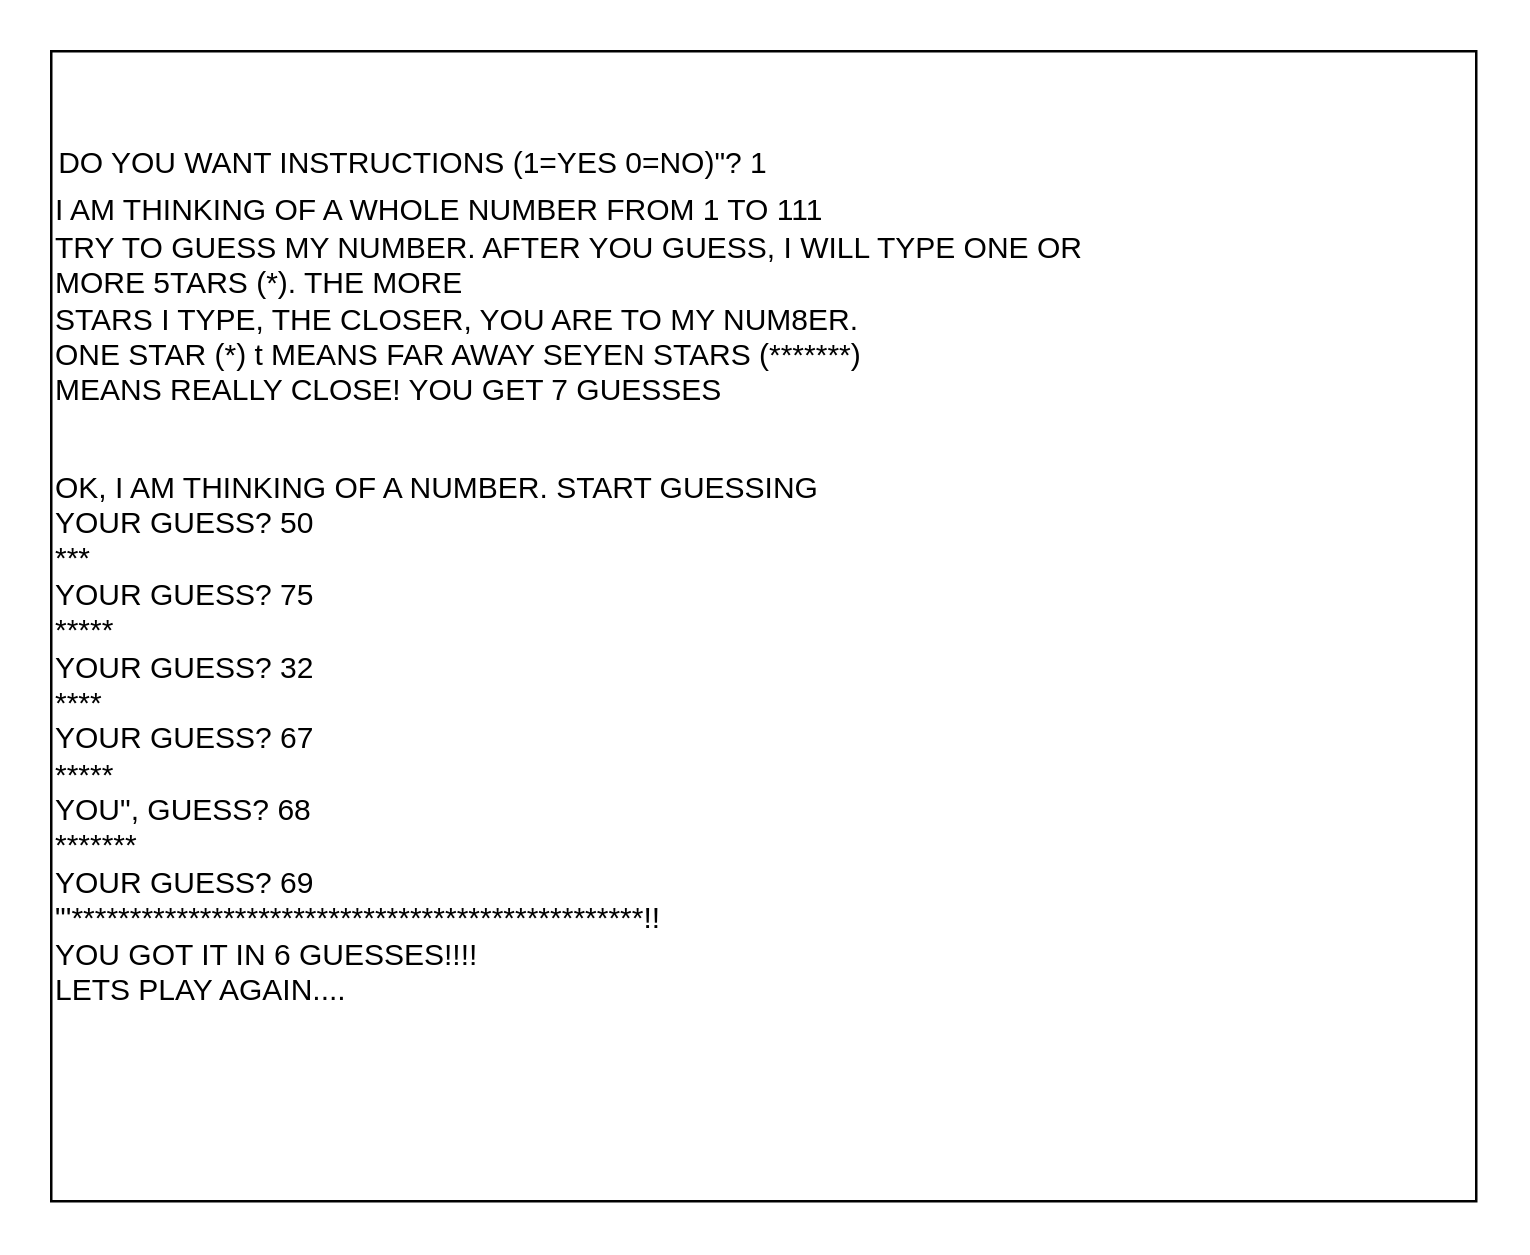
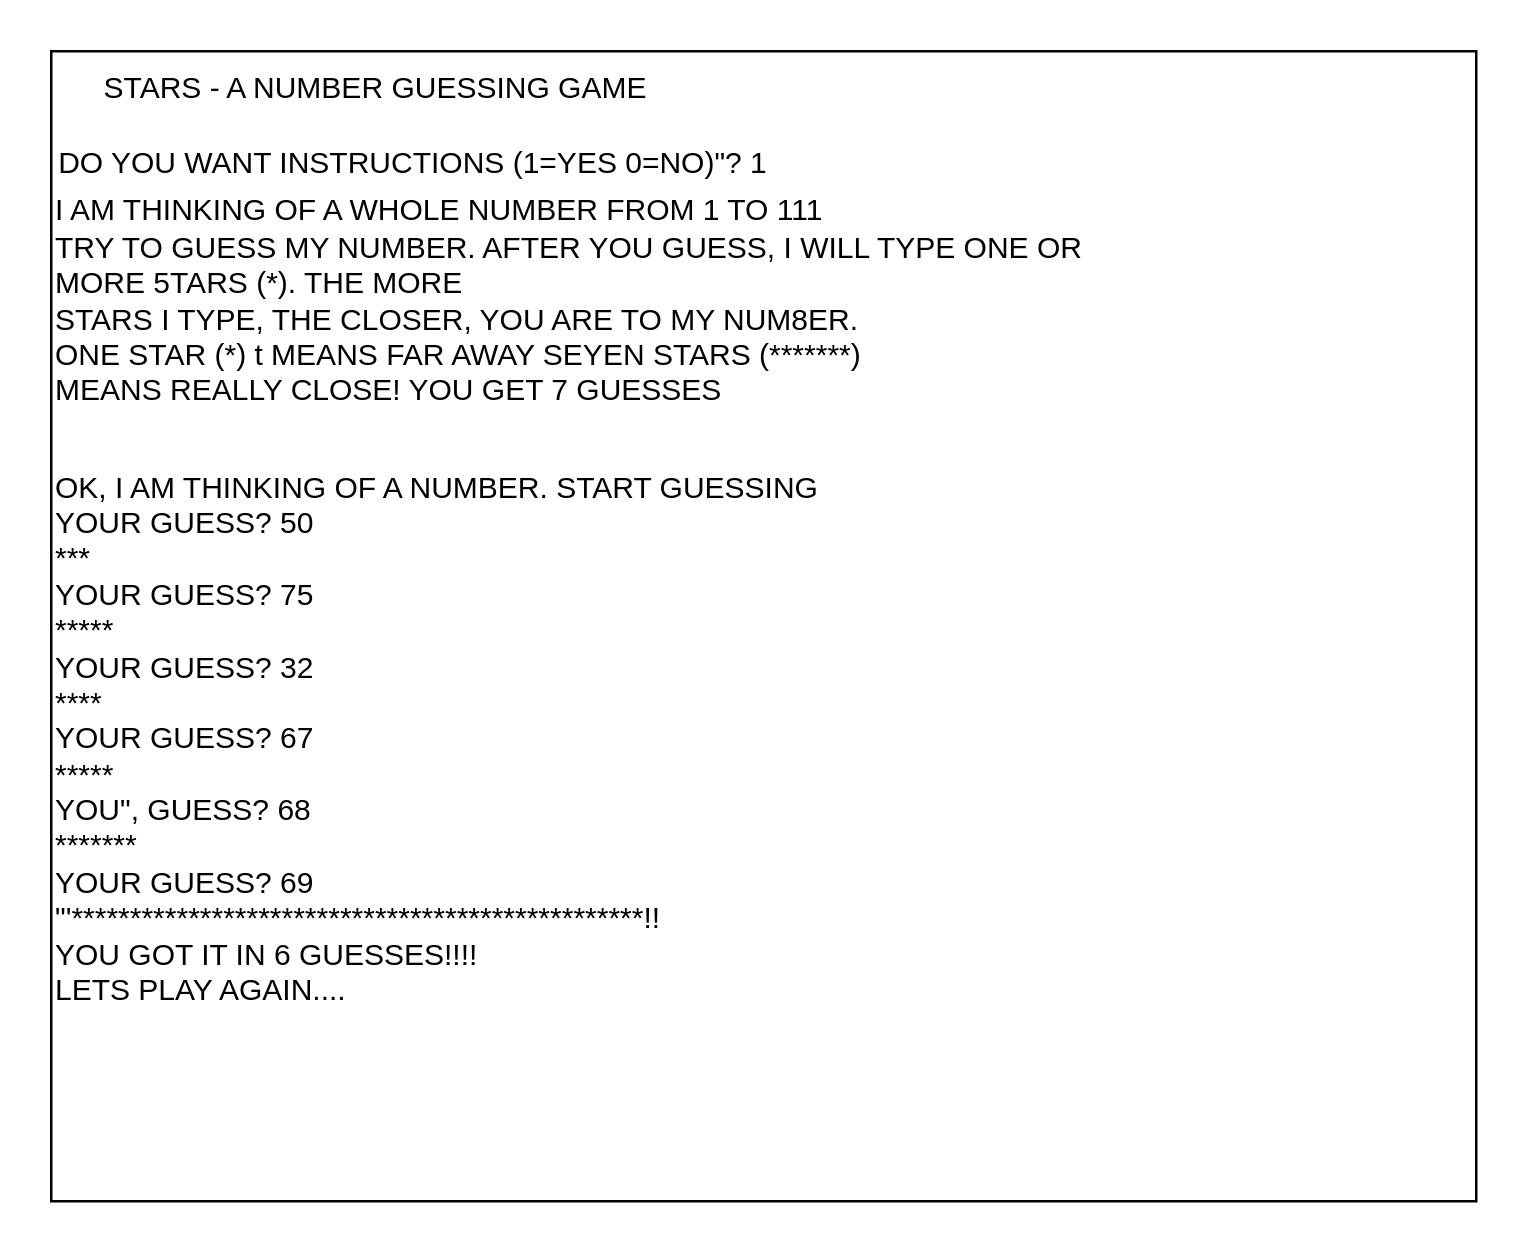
+ <mxCell id="3" value="STARS - A NUMBER GUESSING GAME" style="text;html=1;strokeColor=none;fillColor=none;align=center;verticalAlign=middle;whiteSpace=wrap;rounded=0;" vertex="1" parent="1"><mxGeometry x="30" y="20" width="240" height="30" as="geometry" /></mxCell>
